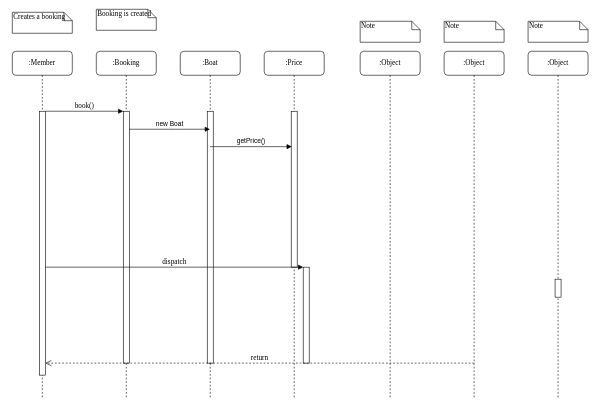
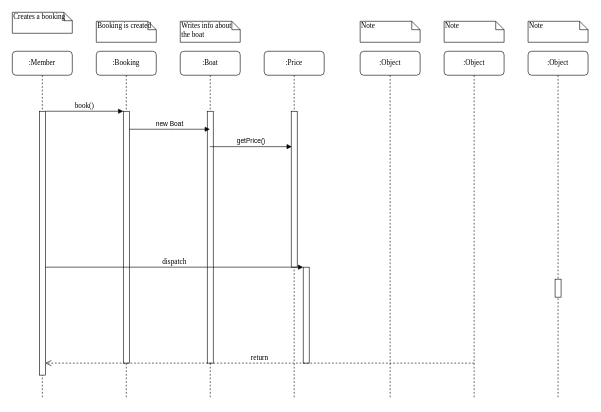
- <mxCell id="20" value="Booking is created" style="shape=note;whiteSpace=wrap;html=1;size=14;verticalAlign=top;align=left;spacingTop=-6;rounded=0;shadow=0;comic=0;labelBackgroundColor=none;strokeWidth=1;fontFamily=Verdana;fontSize=12" parent="1" vertex="1"><mxGeometry x="160" y="15" width="100" height="35" as="geometry" /></mxCell>
+ <mxCell id="20" value="Booking is created" style="shape=note;whiteSpace=wrap;html=1;size=14;verticalAlign=top;align=left;spacingTop=-6;rounded=0;shadow=0;comic=0;labelBackgroundColor=none;strokeWidth=1;fontFamily=Verdana;fontSize=12" parent="1" vertex="1"><mxGeometry x="160" y="35" width="100" height="35" as="geometry" /></mxCell>
+ <mxCell id="19" value="Writes info about the boat" style="shape=note;whiteSpace=wrap;html=1;size=14;verticalAlign=top;align=left;spacingTop=-6;rounded=0;shadow=0;comic=0;labelBackgroundColor=none;strokeWidth=1;fontFamily=Verdana;fontSize=12" parent="1" vertex="1"><mxGeometry x="300" y="35" width="100" height="35" as="geometry" /></mxCell>
